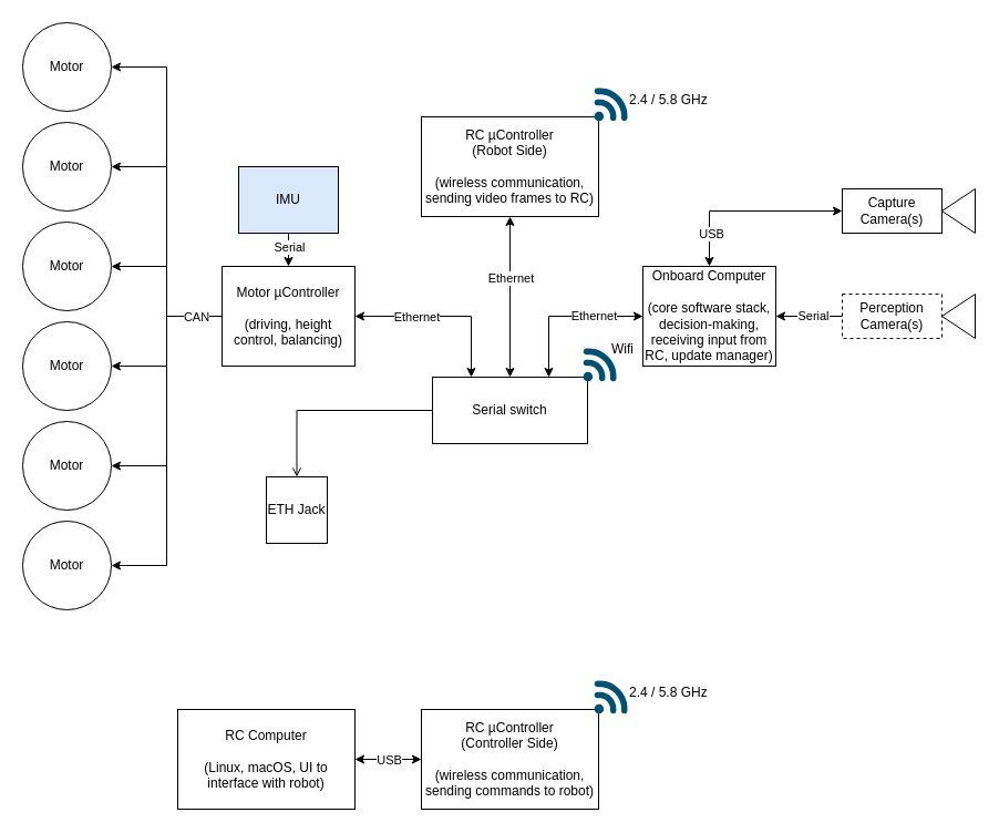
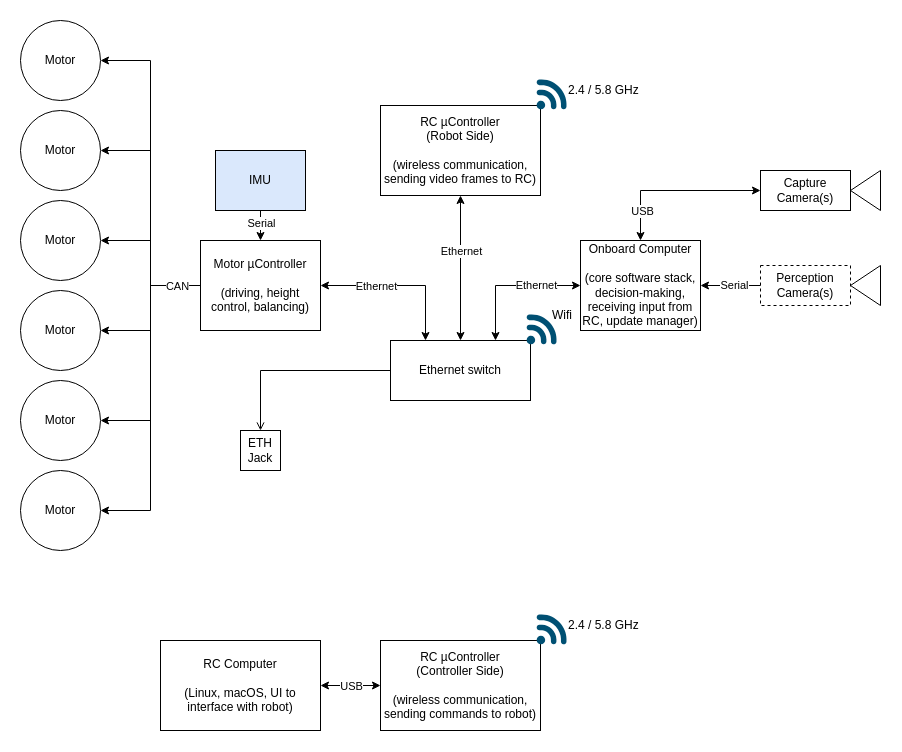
- <mxCell id="32" value="Serial switch" style="rounded=0;whiteSpace=wrap;html=1;" parent="1" vertex="1"><mxGeometry x="390" y="340" width="140" height="60" as="geometry" /></mxCell>
+ <mxCell id="32" value="Ethernet switch" style="rounded=0;whiteSpace=wrap;html=1;" parent="1" vertex="1"><mxGeometry x="390" y="340" width="140" height="60" as="geometry" /></mxCell>
- <mxCell id="35" value="ETH Jack" style="whiteSpace=wrap;html=1;aspect=fixed;" parent="1" vertex="1"><mxGeometry x="240" y="430" width="55" height="60" as="geometry" /></mxCell>
+ <mxCell id="35" value="ETH Jack" style="whiteSpace=wrap;html=1;aspect=fixed;" parent="1" vertex="1"><mxGeometry x="240" y="430" width="40" height="40" as="geometry" /></mxCell>
